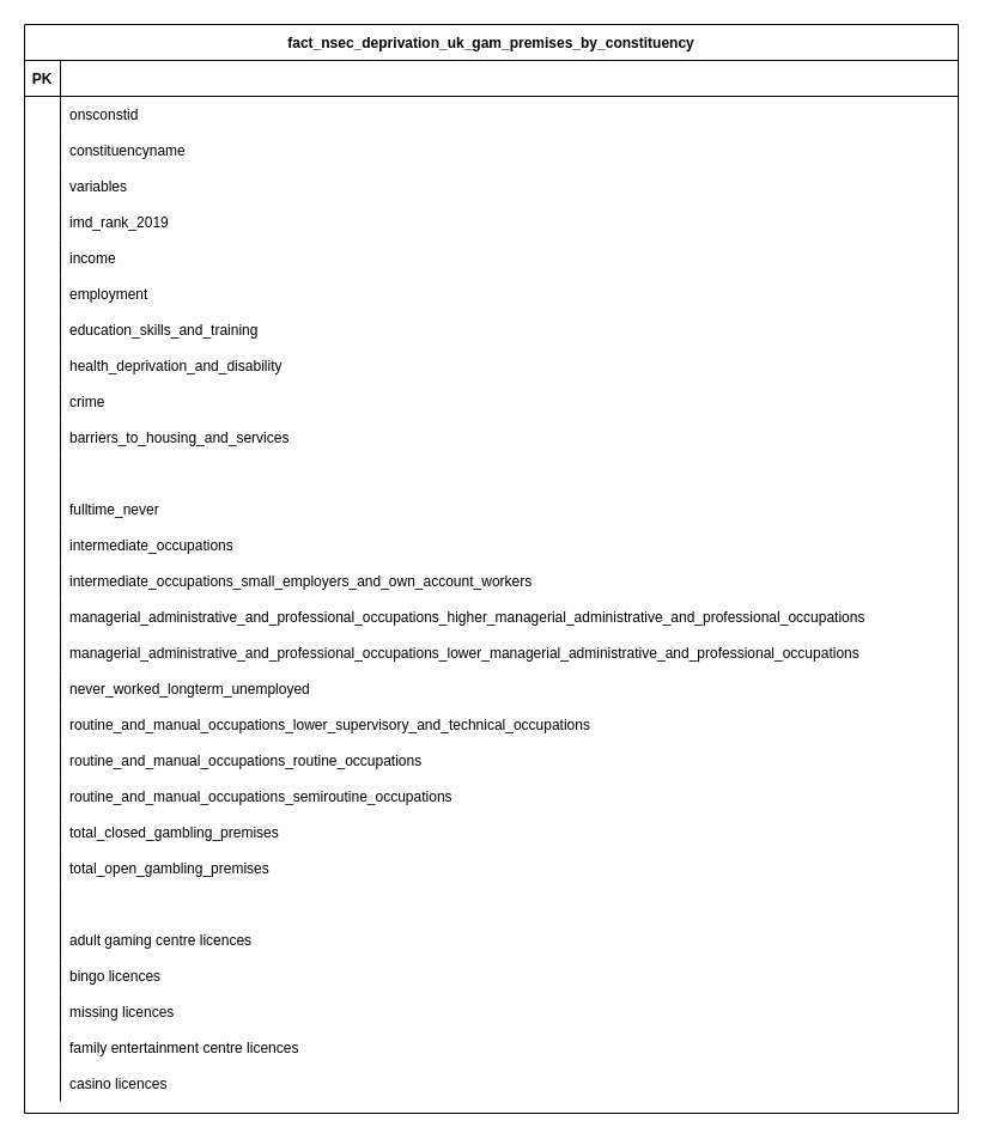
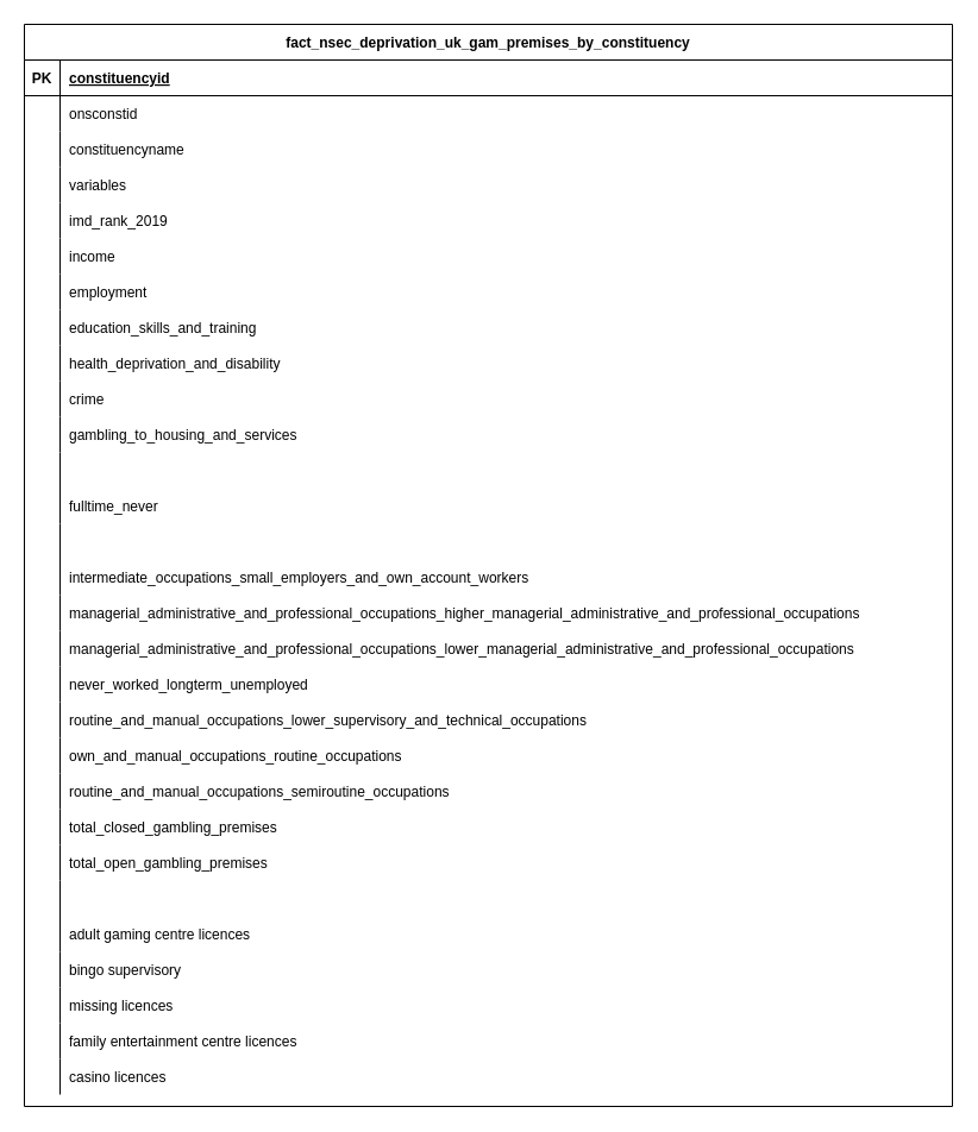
+ <mxCell id="5" value="constituencyid" style="shape=partialRectangle;overflow=hidden;connectable=0;fillColor=none;top=0;left=0;bottom=0;right=0;align=left;spacingLeft=6;fontStyle=5;" parent="3" vertex="1"><mxGeometry x="30" width="750" height="30" as="geometry"><mxRectangle width="750" height="30" as="alternateBounds" /></mxGeometry></mxCell>
- <mxCell id="35" value="barriers_to_housing_and_services" style="shape=partialRectangle;overflow=hidden;connectable=0;fillColor=none;top=0;left=0;bottom=0;right=0;align=left;spacingLeft=6;" vertex="1" parent="33"><mxGeometry x="30" width="750" height="30" as="geometry"><mxRectangle width="750" height="30" as="alternateBounds" /></mxGeometry></mxCell>
+ <mxCell id="35" value="gambling_to_housing_and_services" style="shape=partialRectangle;overflow=hidden;connectable=0;fillColor=none;top=0;left=0;bottom=0;right=0;align=left;spacingLeft=6;" vertex="1" parent="33"><mxGeometry x="30" width="750" height="30" as="geometry"><mxRectangle width="750" height="30" as="alternateBounds" /></mxGeometry></mxCell>
- <mxCell id="43" value="intermediate_occupations" style="shape=partialRectangle;overflow=hidden;connectable=0;fillColor=none;top=0;left=0;bottom=0;right=0;align=left;spacingLeft=6;" vertex="1" parent="41"><mxGeometry x="30" width="750" height="30" as="geometry"><mxRectangle width="750" height="30" as="alternateBounds" /></mxGeometry></mxCell>
- <mxCell id="61" value="routine_and_manual_occupations_routine_occupations" style="shape=partialRectangle;overflow=hidden;connectable=0;fillColor=none;top=0;left=0;bottom=0;right=0;align=left;spacingLeft=6;" vertex="1" parent="59"><mxGeometry x="30" width="750" height="30" as="geometry"><mxRectangle width="750" height="30" as="alternateBounds" /></mxGeometry></mxCell>
+ <mxCell id="61" value="own_and_manual_occupations_routine_occupations" style="shape=partialRectangle;overflow=hidden;connectable=0;fillColor=none;top=0;left=0;bottom=0;right=0;align=left;spacingLeft=6;" vertex="1" parent="59"><mxGeometry x="30" width="750" height="30" as="geometry"><mxRectangle width="750" height="30" as="alternateBounds" /></mxGeometry></mxCell>
- <mxCell id="78" value="bingo licences" style="shape=partialRectangle;overflow=hidden;connectable=0;fillColor=none;top=0;left=0;bottom=0;right=0;align=left;spacingLeft=6;" vertex="1" parent="76"><mxGeometry x="30" width="750" height="30" as="geometry"><mxRectangle width="750" height="30" as="alternateBounds" /></mxGeometry></mxCell>
+ <mxCell id="78" value="bingo supervisory" style="shape=partialRectangle;overflow=hidden;connectable=0;fillColor=none;top=0;left=0;bottom=0;right=0;align=left;spacingLeft=6;" vertex="1" parent="76"><mxGeometry x="30" width="750" height="30" as="geometry"><mxRectangle width="750" height="30" as="alternateBounds" /></mxGeometry></mxCell>
